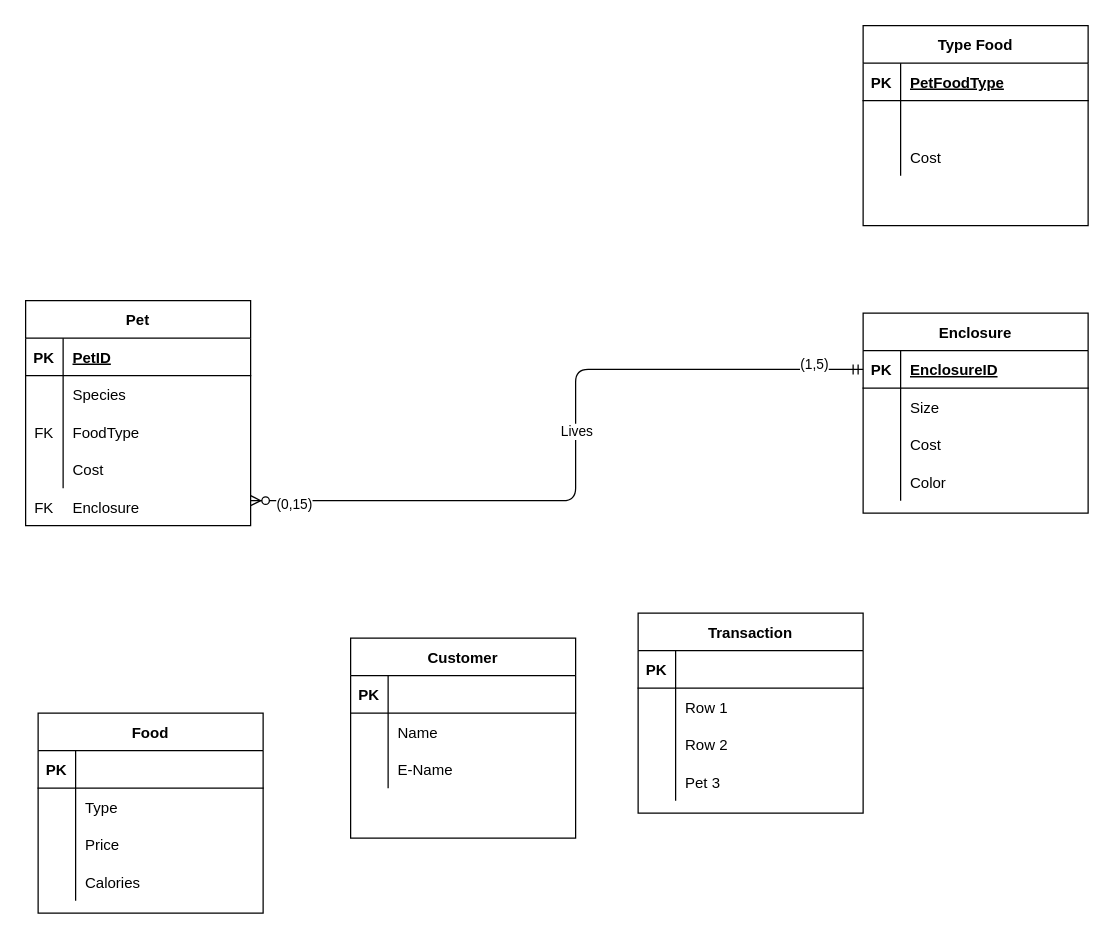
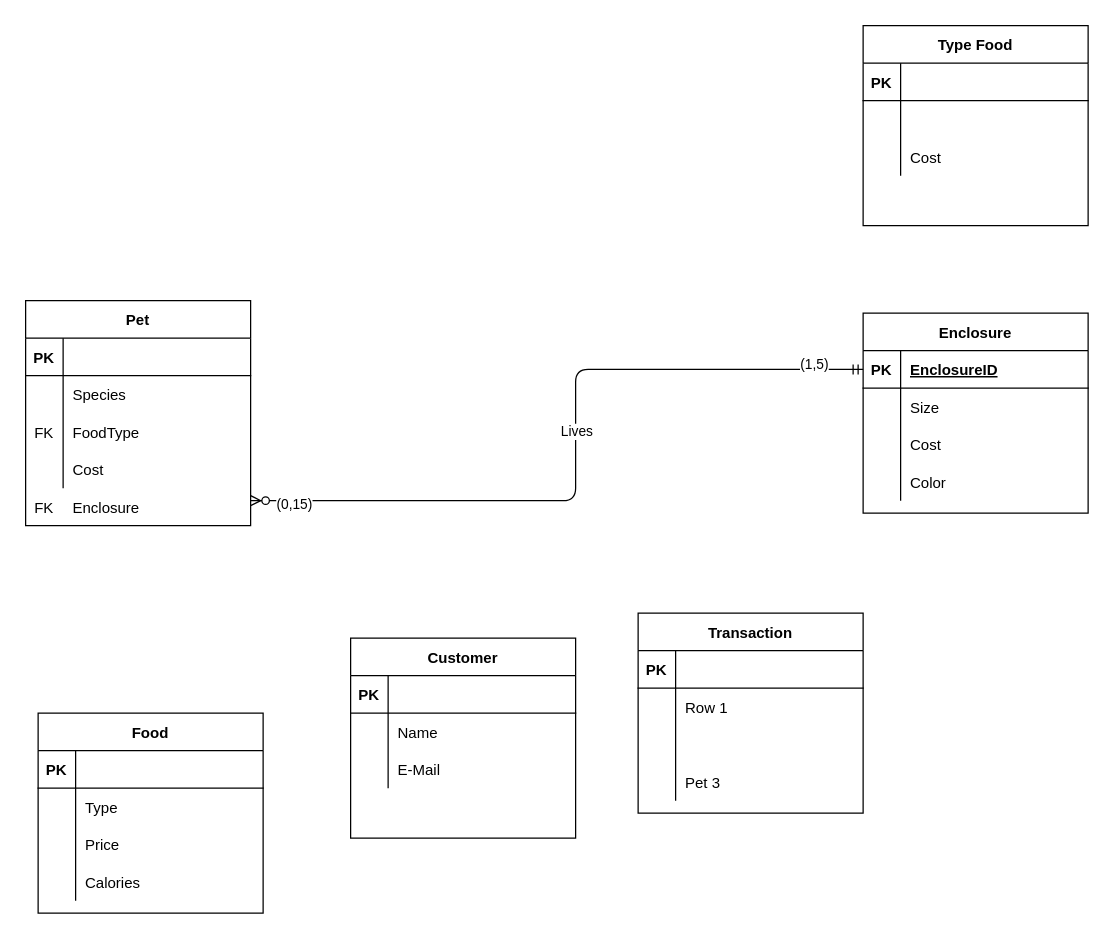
- <mxCell id="72" value="PetFoodType" style="shape=partialRectangle;connectable=0;fillColor=none;top=0;left=0;bottom=0;right=0;align=left;spacingLeft=6;fontStyle=5;overflow=hidden;" vertex="1" parent="70"><mxGeometry x="30" width="150" height="30" as="geometry" /></mxCell>
- <mxCell id="11" value="PetID" style="shape=partialRectangle;connectable=0;fillColor=none;top=0;left=0;bottom=0;right=0;align=left;spacingLeft=6;fontStyle=5;overflow=hidden;" vertex="1" parent="9"><mxGeometry x="30" width="150" height="30" as="geometry" /></mxCell>
- <mxCell id="52" value="Row 2" style="shape=partialRectangle;connectable=0;fillColor=none;top=0;left=0;bottom=0;right=0;align=left;spacingLeft=6;overflow=hidden;" vertex="1" parent="50"><mxGeometry x="30" width="150" height="30" as="geometry" /></mxCell>
- <mxCell id="41" value="E-Name" style="shape=partialRectangle;connectable=0;fillColor=none;top=0;left=0;bottom=0;right=0;align=left;spacingLeft=6;overflow=hidden;" vertex="1" parent="39"><mxGeometry x="30" width="150" height="30" as="geometry" /></mxCell>
+ <mxCell id="41" value="E-Mail" style="shape=partialRectangle;connectable=0;fillColor=none;top=0;left=0;bottom=0;right=0;align=left;spacingLeft=6;overflow=hidden;" vertex="1" parent="39"><mxGeometry x="30" width="150" height="30" as="geometry" /></mxCell>
